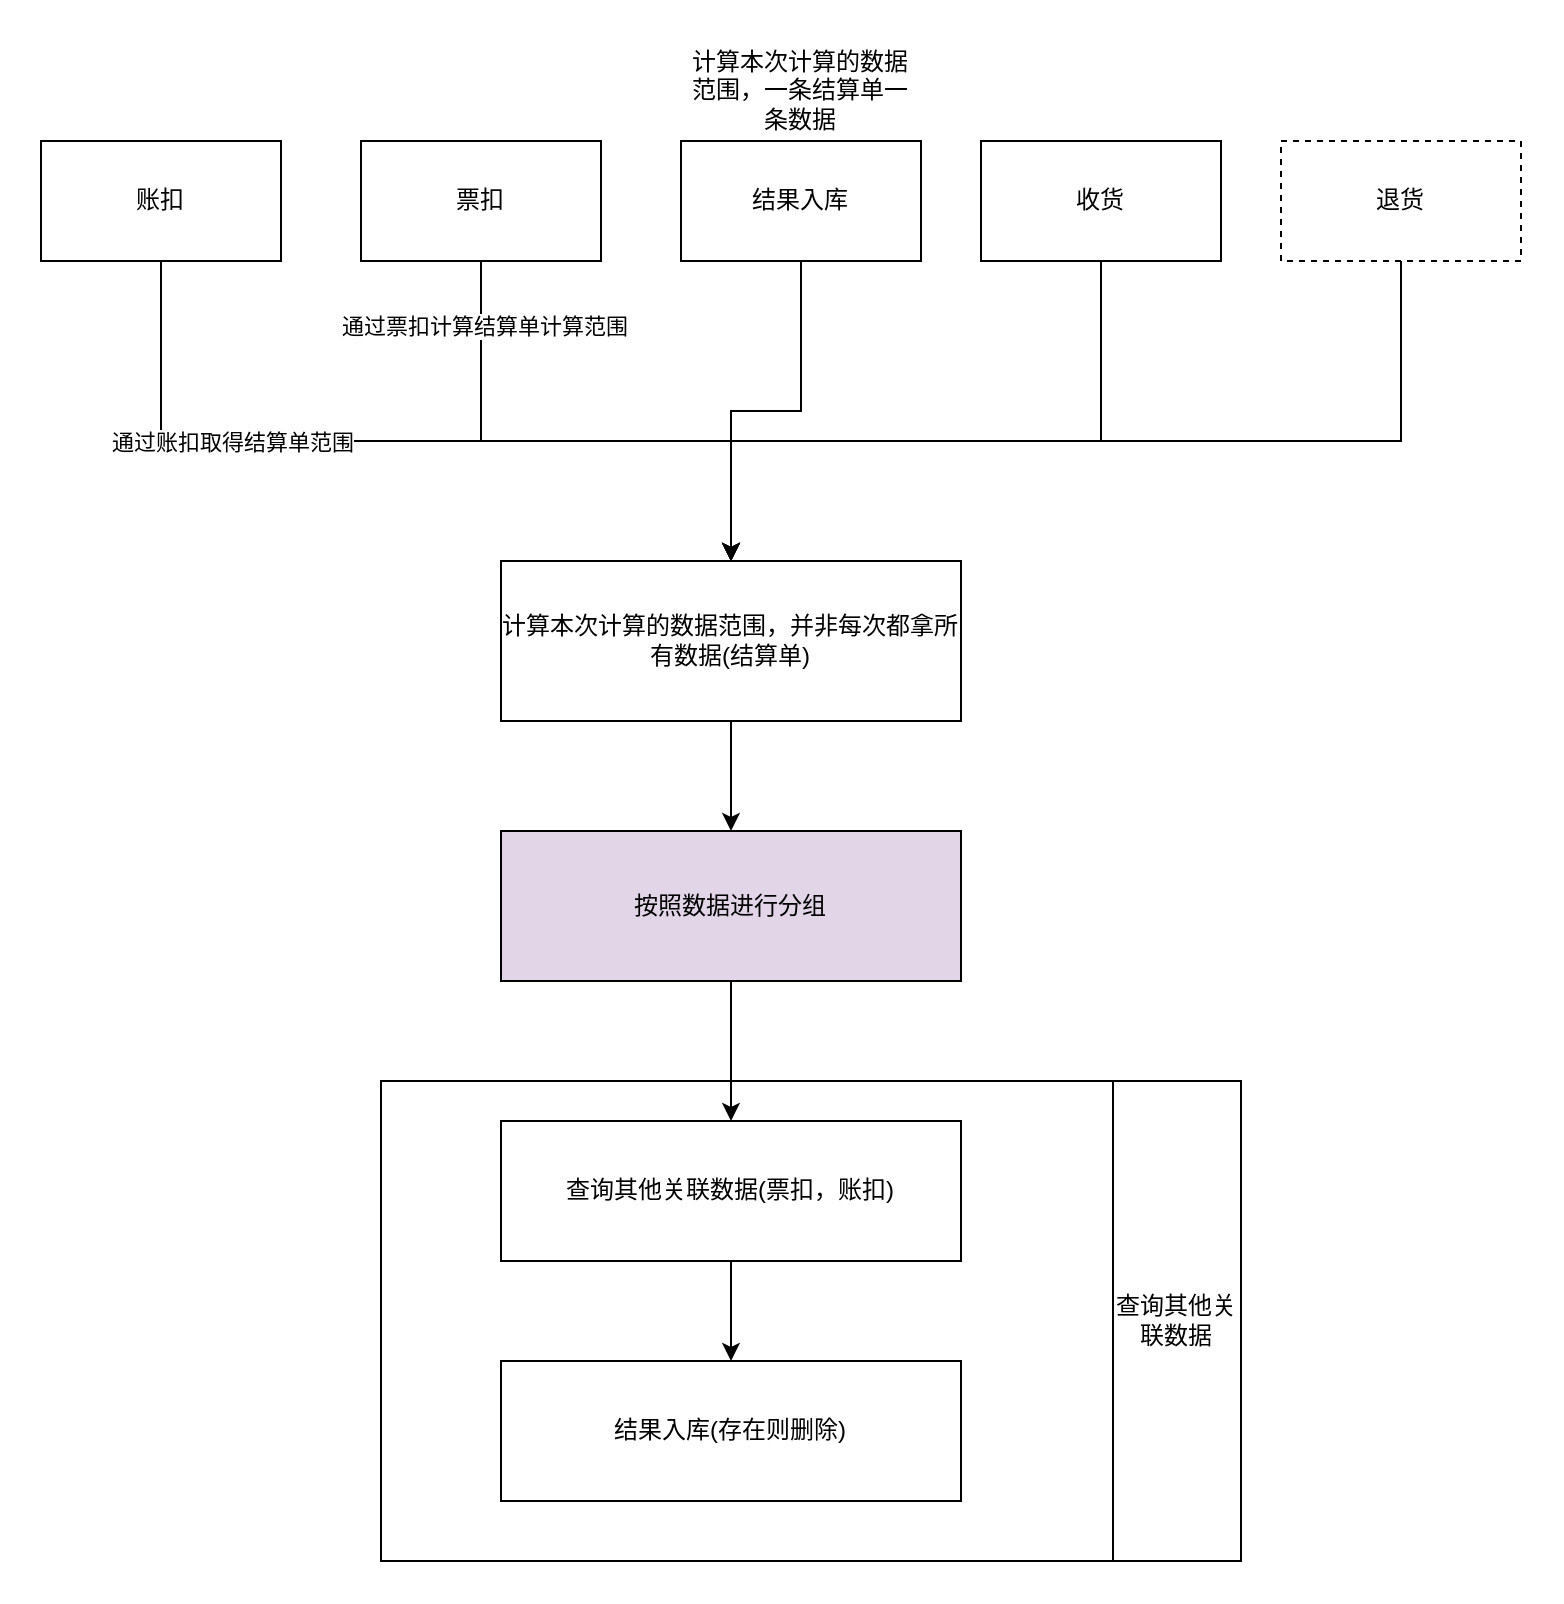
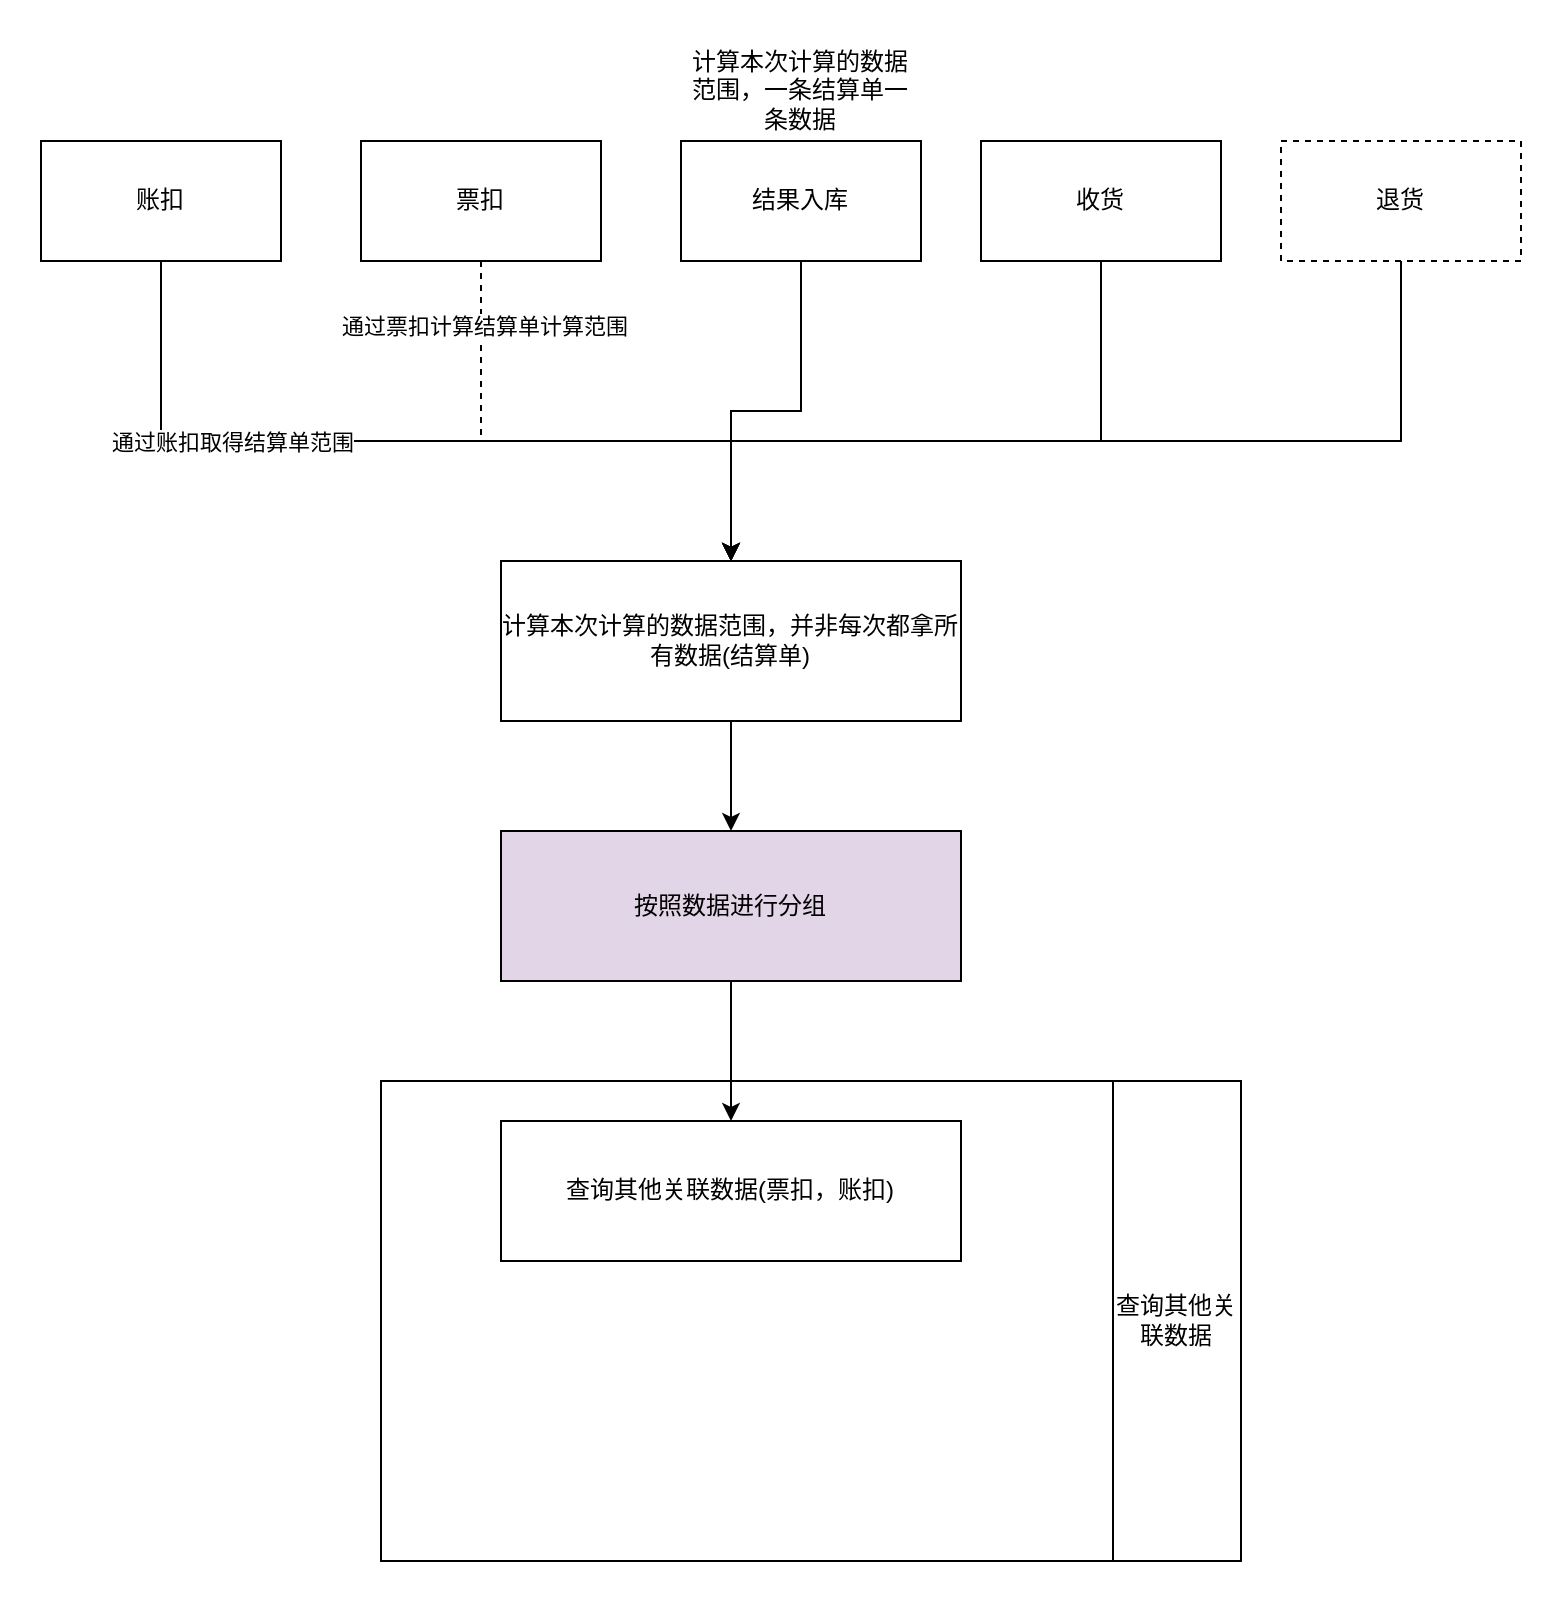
- <mxCell id="6" style="edgeStyle=orthogonalEdgeStyle;rounded=0;orthogonalLoop=1;jettySize=auto;html=1;entryX=0.5;entryY=0;entryDx=0;entryDy=0;" edge="1" parent="1" source="8" target="17"><mxGeometry relative="1" as="geometry"><Array as="points"><mxPoint x="240" y="220" /><mxPoint x="365" y="220" /></Array></mxGeometry></mxCell>
+ <mxCell id="6" style="edgeStyle=orthogonalEdgeStyle;rounded=0;orthogonalLoop=1;jettySize=auto;html=1;entryX=0.5;entryY=0;entryDx=0;entryDy=0;dashed=1;" edge="1" parent="1" source="8" target="17"><mxGeometry relative="1" as="geometry"><Array as="points"><mxPoint x="240" y="220" /><mxPoint x="365" y="220" /></Array></mxGeometry></mxCell>
- <mxCell id="20" style="edgeStyle=orthogonalEdgeStyle;rounded=0;orthogonalLoop=1;jettySize=auto;html=1;" edge="1" parent="1" source="21" target="22"><mxGeometry relative="1" as="geometry" /></mxCell>
- <mxCell id="22" value="结果入库(存在则删除)" style="rounded=0;whiteSpace=wrap;html=1;" vertex="1" parent="1"><mxGeometry x="250" y="680" width="230" height="70" as="geometry" /></mxCell>
